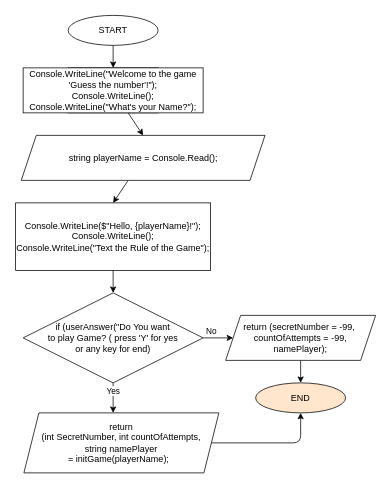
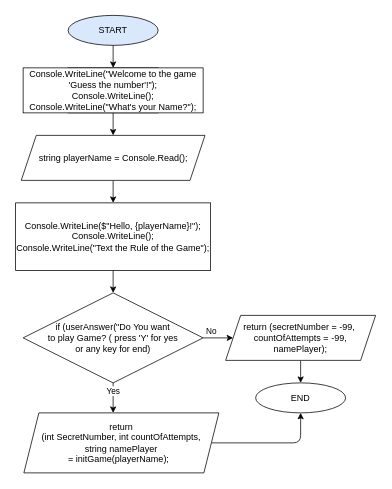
- <mxCell id="20" value="START" style="ellipse;whiteSpace=wrap;html=1;" parent="1" vertex="1"><mxGeometry x="90" y="20" width="120" height="40" as="geometry" /></mxCell>
+ <mxCell id="20" value="START" style="ellipse;whiteSpace=wrap;html=1;fillColor=#dae8fc;" parent="1" vertex="1"><mxGeometry x="90" y="20" width="120" height="40" as="geometry" /></mxCell>
- <mxCell id="7" value="string playerName = Console.Read();" style="shape=parallelogram;perimeter=parallelogramPerimeter;whiteSpace=wrap;html=1;fixedSize=1;" parent="1" vertex="1"><mxGeometry x="27.5" y="180" width="325" height="60" as="geometry" /></mxCell>
+ <mxCell id="7" value="string playerName = Console.Read();" style="shape=parallelogram;perimeter=parallelogramPerimeter;whiteSpace=wrap;html=1;fixedSize=1;" parent="1" vertex="1"><mxGeometry x="27.5" y="180" width="245" height="60" as="geometry" /></mxCell>
- <mxCell id="19" value="END" style="ellipse;whiteSpace=wrap;html=1;fillColor=#ffe6cc;" parent="1" vertex="1"><mxGeometry x="340" y="510" width="120" height="40" as="geometry" /></mxCell>
+ <mxCell id="19" value="END" style="ellipse;whiteSpace=wrap;html=1;" parent="1" vertex="1"><mxGeometry x="340" y="510" width="120" height="40" as="geometry" /></mxCell>
